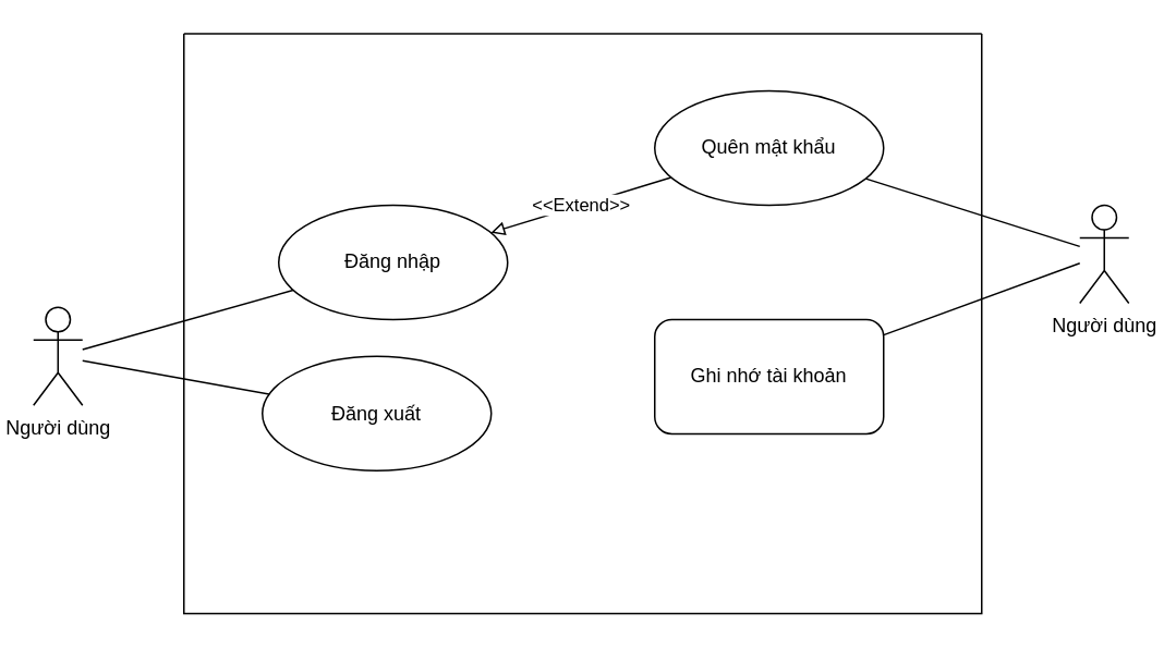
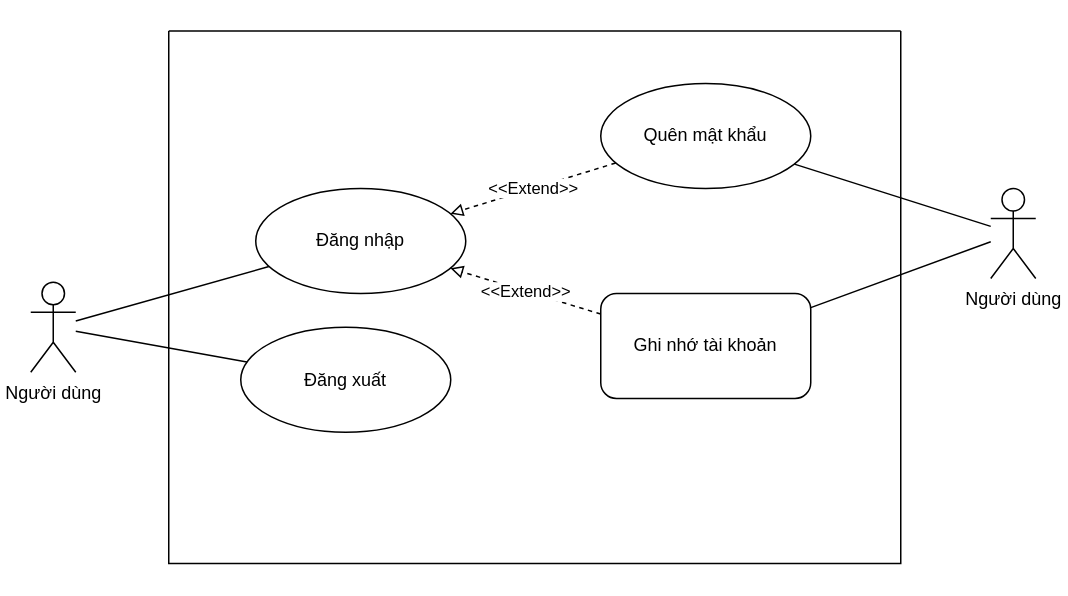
- <mxCell id="7" value="&amp;lt;&amp;lt;Extend&amp;gt;&amp;gt;" style="orthogonalLoop=1;jettySize=auto;html=1;strokeColor=default;rounded=0;dashed=0;endArrow=block;endFill=0;" parent="5" source="8" target="6" edge="1"><mxGeometry relative="1" as="geometry" /></mxCell>
+ <mxCell id="7" value="&amp;lt;&amp;lt;Extend&amp;gt;&amp;gt;" style="orthogonalLoop=1;jettySize=auto;html=1;strokeColor=default;rounded=0;dashed=1;endArrow=block;endFill=0;" parent="5" source="8" target="6" edge="1"><mxGeometry relative="1" as="geometry" /></mxCell>
+ <mxCell id="9" value="&amp;lt;&amp;lt;Extend&amp;gt;&amp;gt;" style="edgeStyle=none;rounded=0;orthogonalLoop=1;jettySize=auto;html=1;dashed=1;endArrow=block;endFill=0;" parent="5" source="10" target="6" edge="1"><mxGeometry relative="1" as="geometry" /></mxCell>
